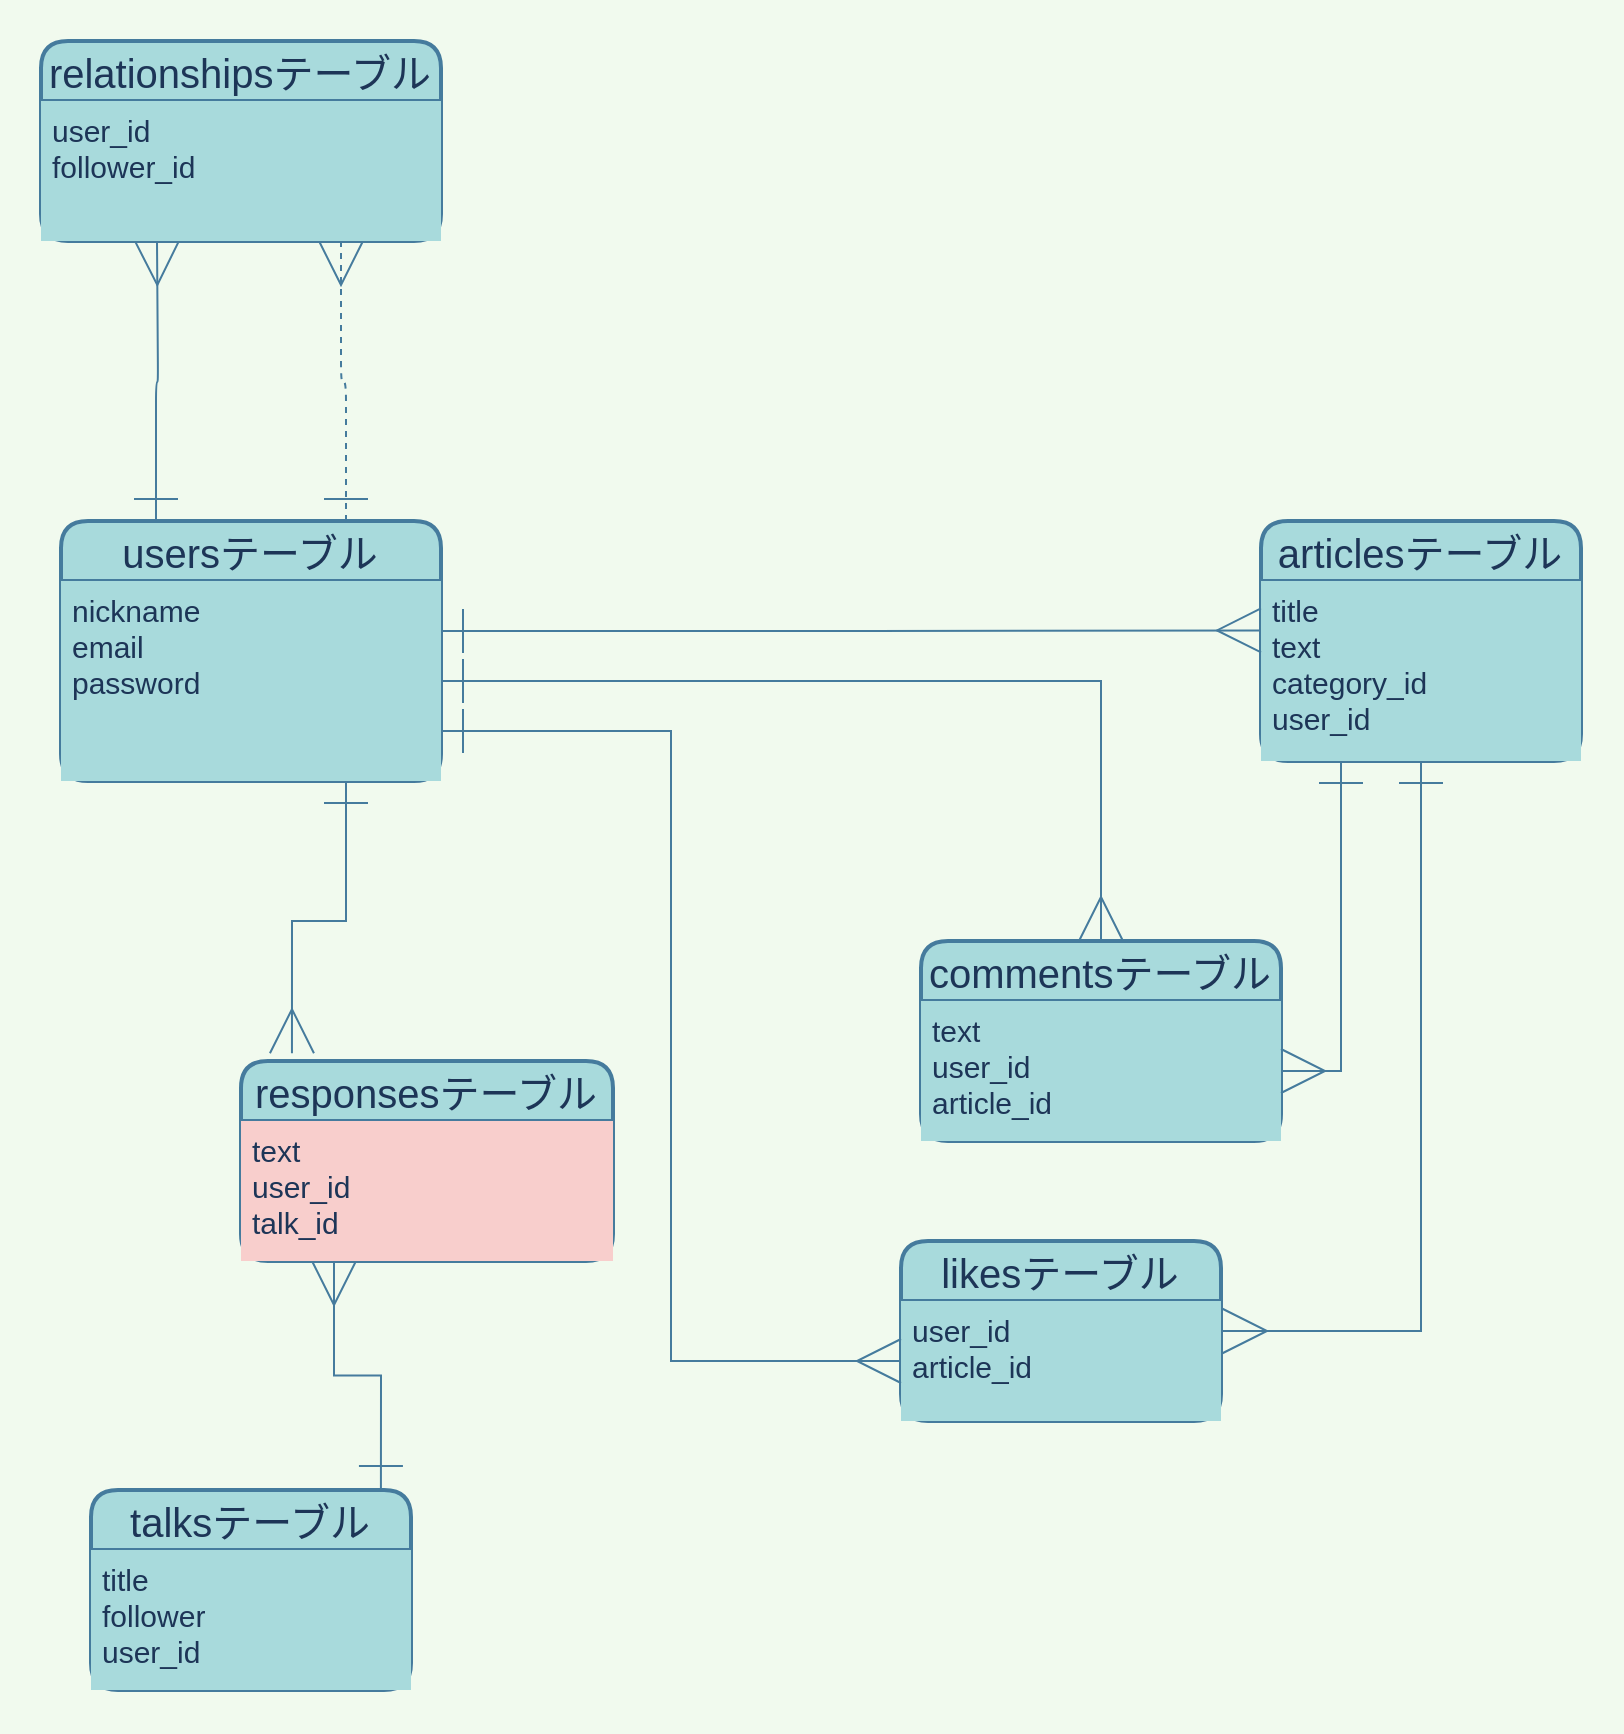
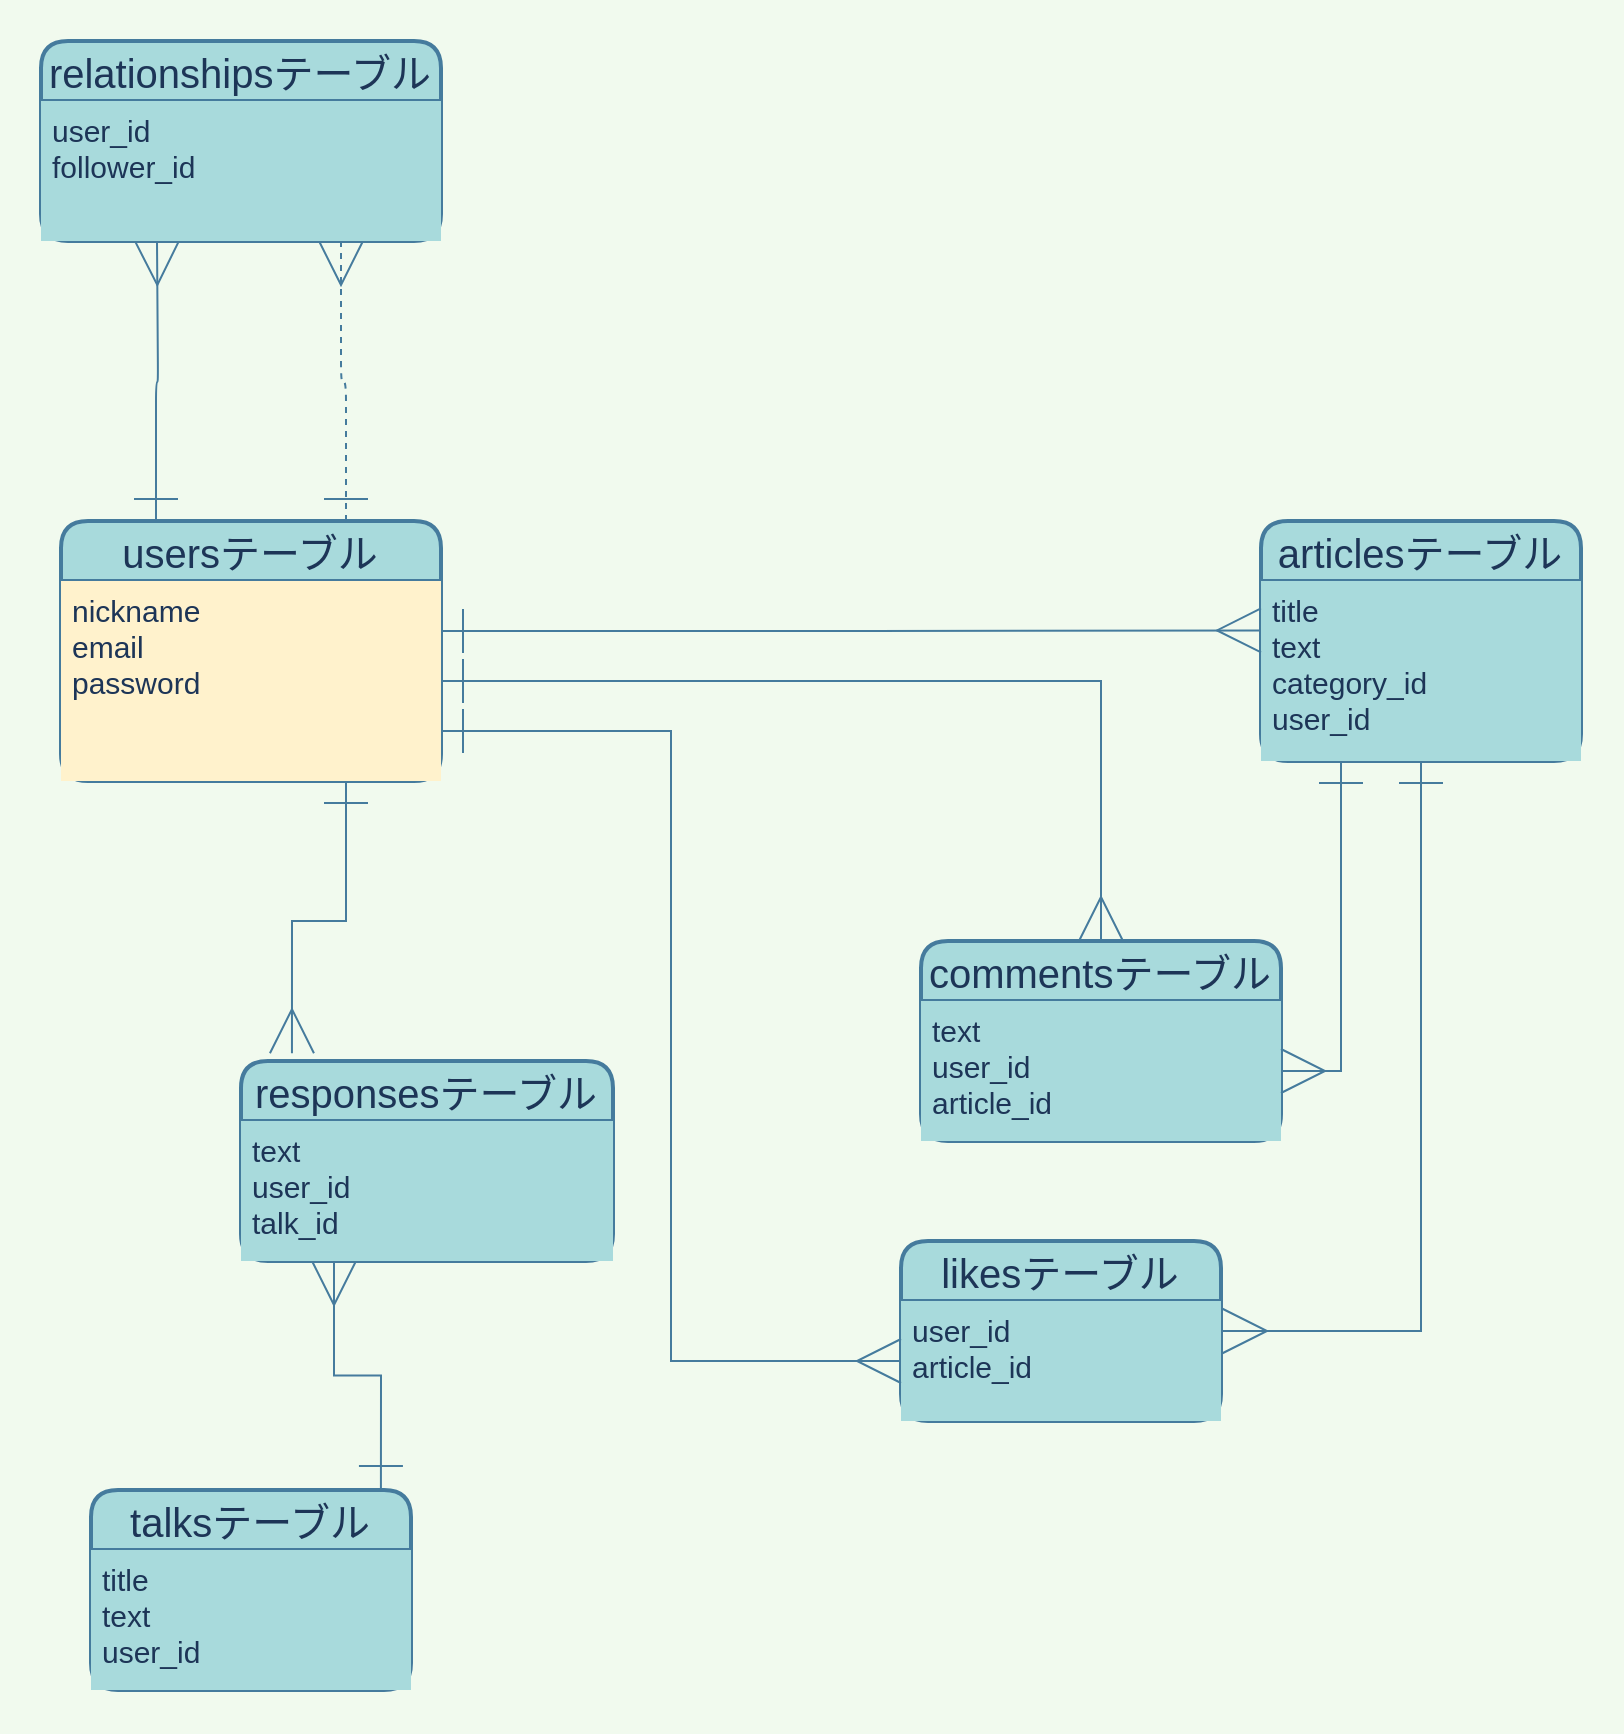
- <mxCell id="6" value="nickname&#10;email&#10;password&#10;&#10;" style="align=left;strokeColor=none;spacingLeft=4;fontSize=15;verticalAlign=top;resizable=0;rotatable=0;part=1;fillColor=#A8DADC;fontColor=#1D3557;" parent="5" vertex="1"><mxGeometry y="30" width="190" height="100" as="geometry" /></mxCell>
+ <mxCell id="6" value="nickname&#10;email&#10;password&#10;&#10;" style="align=left;strokeColor=none;spacingLeft=4;fontSize=15;verticalAlign=top;resizable=0;rotatable=0;part=1;fillColor=#fff2cc;fontColor=#1D3557;" parent="5" vertex="1"><mxGeometry y="30" width="190" height="100" as="geometry" /></mxCell>
- <mxCell id="19" value="text&#10;user_id&#10;talk_id" style="align=left;strokeColor=none;spacingLeft=4;fontSize=15;verticalAlign=top;resizable=0;rotatable=0;part=1;fillColor=#f8cecc;fontColor=#1D3557;" parent="18" vertex="1"><mxGeometry y="30" width="186" height="70" as="geometry" /></mxCell>
+ <mxCell id="19" value="text&#10;user_id&#10;talk_id" style="align=left;strokeColor=none;spacingLeft=4;fontSize=15;verticalAlign=top;resizable=0;rotatable=0;part=1;fillColor=#A8DADC;fontColor=#1D3557;" parent="18" vertex="1"><mxGeometry y="30" width="186" height="70" as="geometry" /></mxCell>
- <mxCell id="16" value="title&#10;follower&#10;user_id" style="align=left;strokeColor=none;spacingLeft=4;fontSize=15;verticalAlign=top;resizable=0;rotatable=0;part=1;fillColor=#A8DADC;fontColor=#1D3557;" parent="15" vertex="1"><mxGeometry y="30" width="160" height="70" as="geometry" /></mxCell>
+ <mxCell id="16" value="title&#10;text&#10;user_id" style="align=left;strokeColor=none;spacingLeft=4;fontSize=15;verticalAlign=top;resizable=0;rotatable=0;part=1;fillColor=#A8DADC;fontColor=#1D3557;" parent="15" vertex="1"><mxGeometry y="30" width="160" height="70" as="geometry" /></mxCell>
